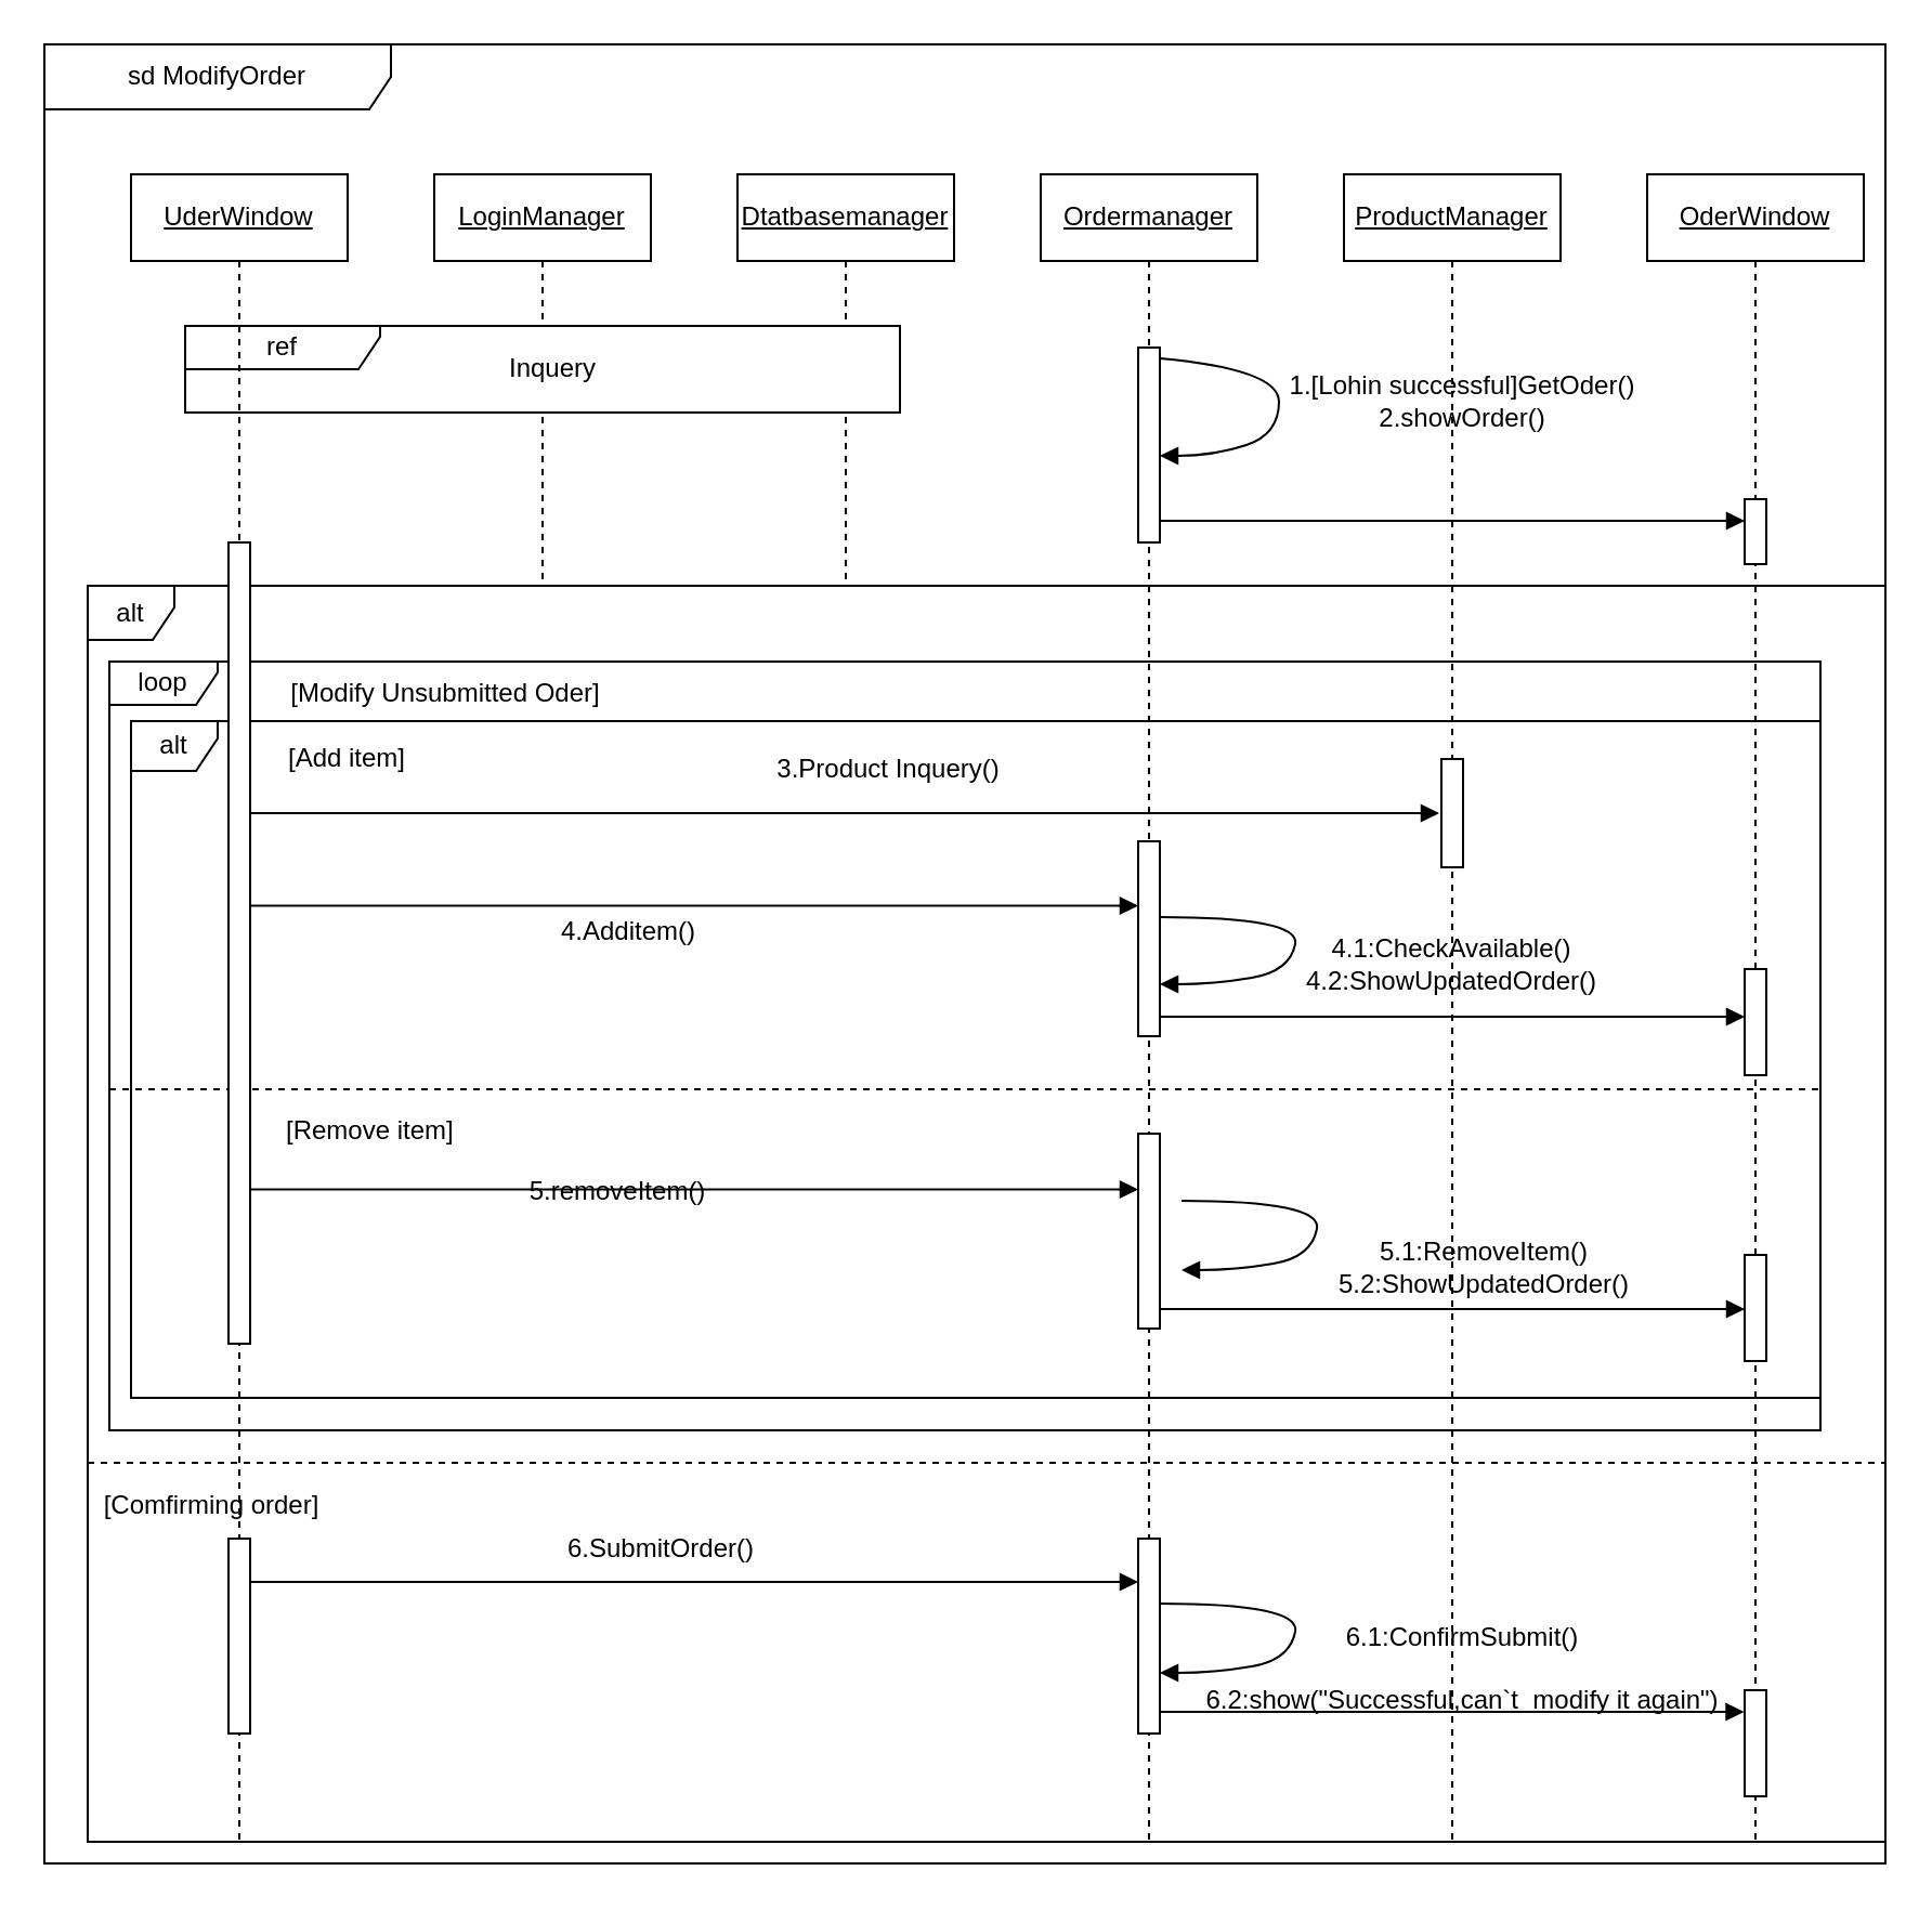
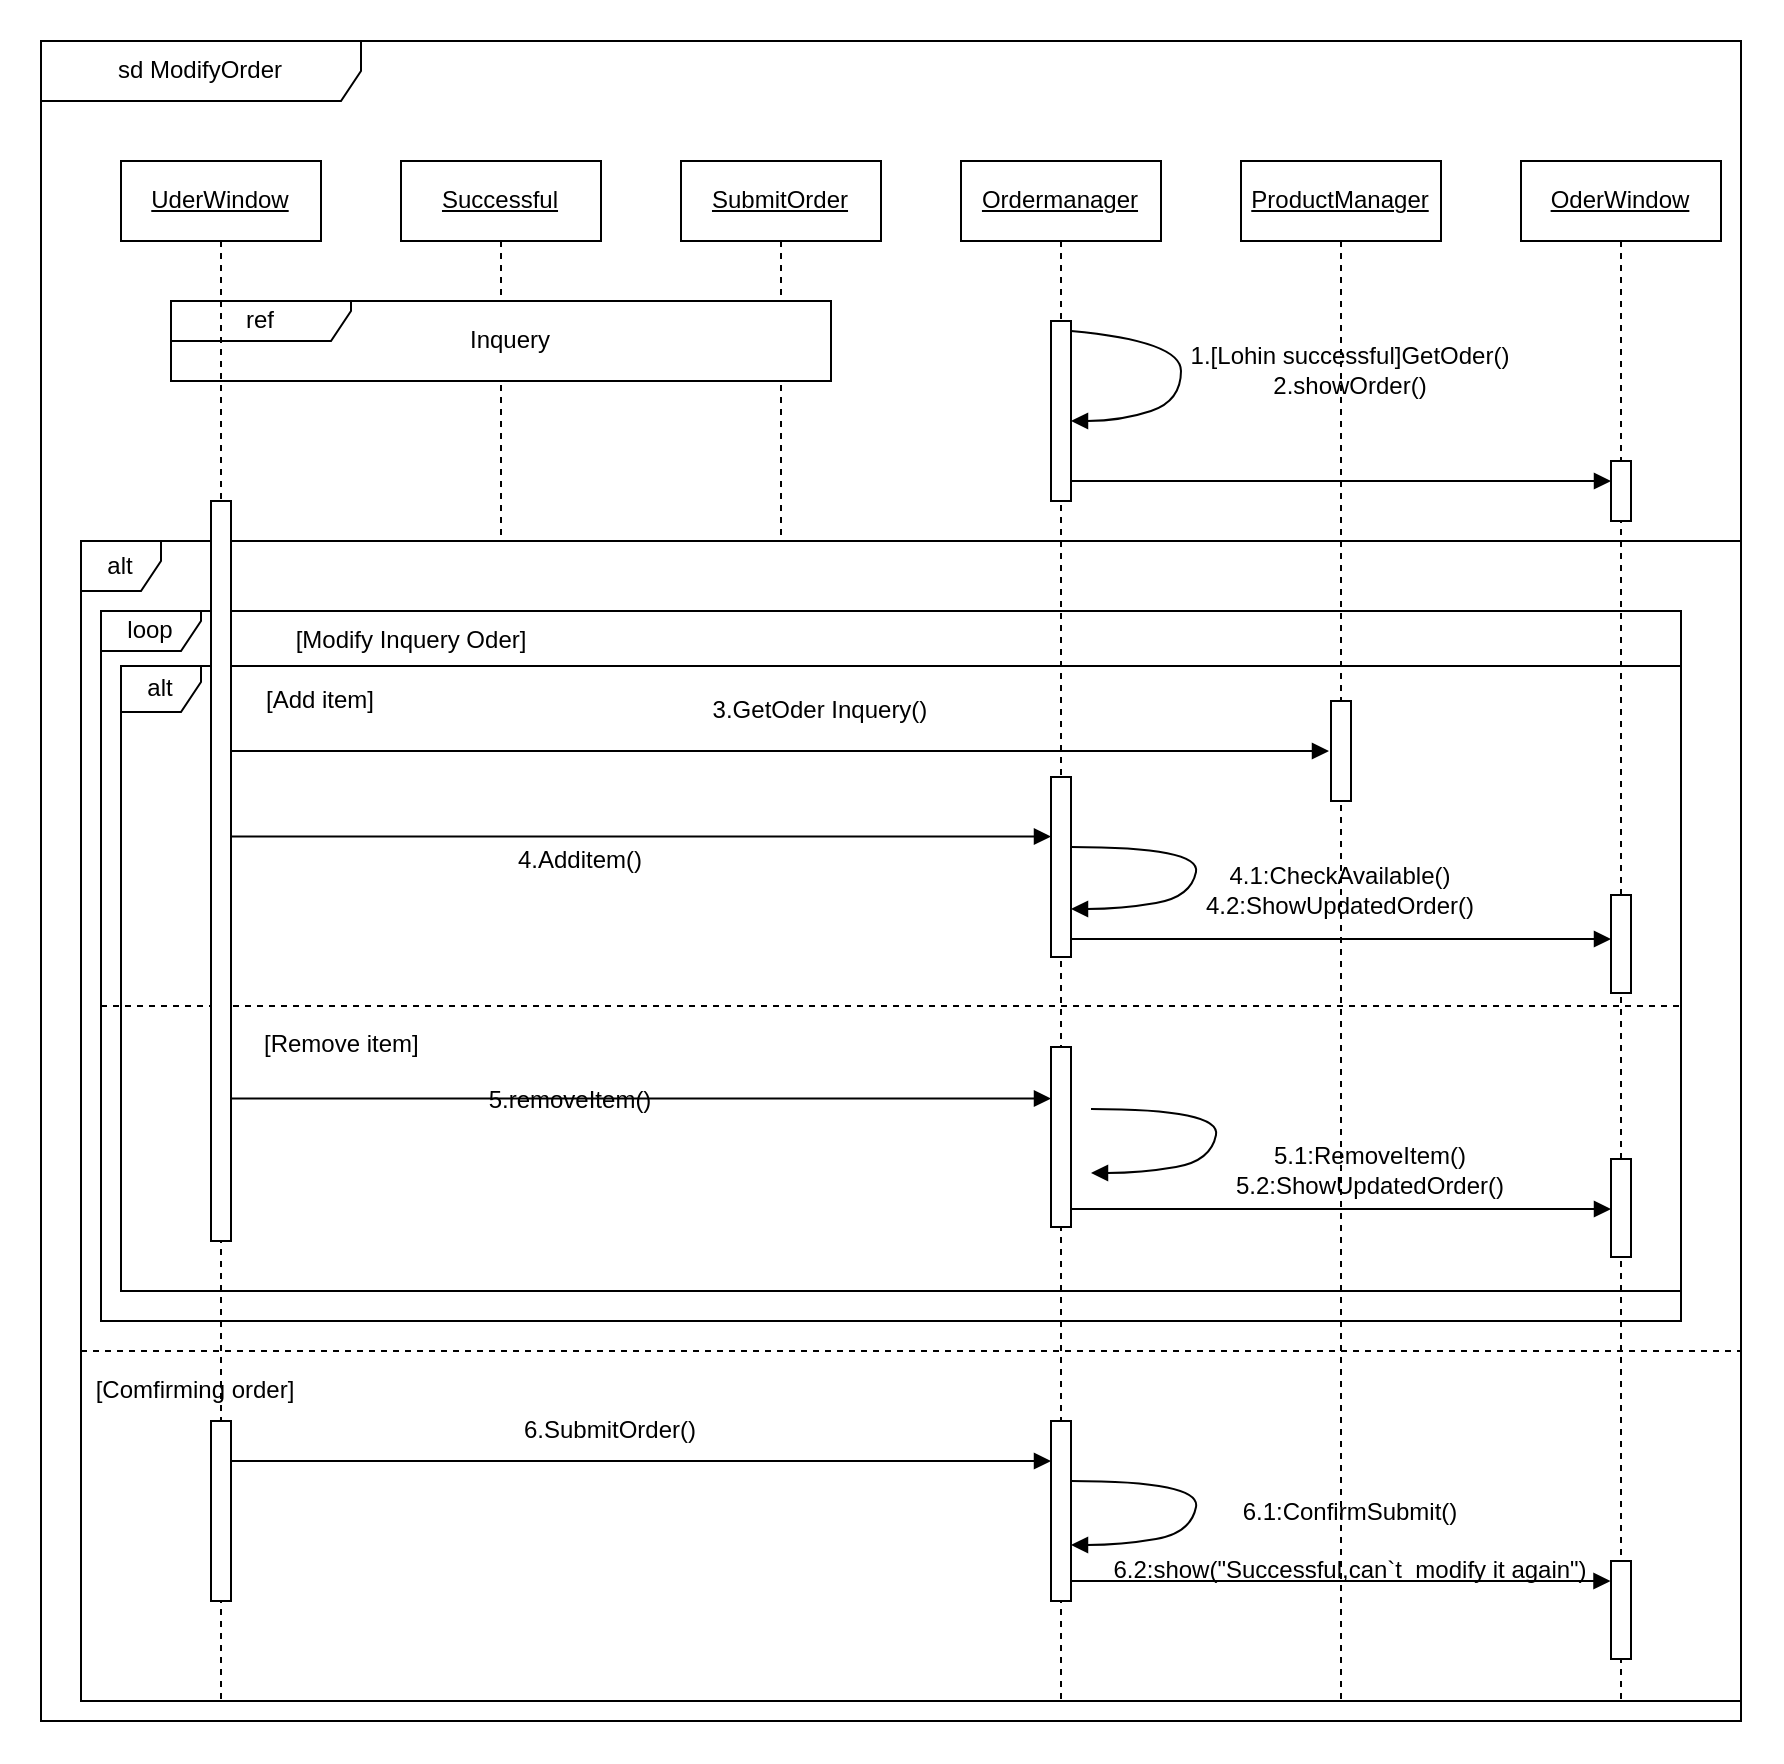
- <mxCell id="3" value="&lt;u&gt;LoginManager&lt;/u&gt;" style="shape=umlLifeline;perimeter=lifelinePerimeter;whiteSpace=wrap;html=1;container=1;dropTarget=0;collapsible=0;recursiveResize=0;outlineConnect=0;portConstraint=eastwest;newEdgeStyle={&quot;edgeStyle&quot;:&quot;elbowEdgeStyle&quot;,&quot;elbow&quot;:&quot;vertical&quot;,&quot;curved&quot;:0,&quot;rounded&quot;:0};" vertex="1" parent="2"><mxGeometry x="180" y="60" width="100" height="300" as="geometry" /></mxCell>
+ <mxCell id="3" value="&lt;u&gt;Successful&lt;/u&gt;" style="shape=umlLifeline;perimeter=lifelinePerimeter;whiteSpace=wrap;html=1;container=1;dropTarget=0;collapsible=0;recursiveResize=0;outlineConnect=0;portConstraint=eastwest;newEdgeStyle={&quot;edgeStyle&quot;:&quot;elbowEdgeStyle&quot;,&quot;elbow&quot;:&quot;vertical&quot;,&quot;curved&quot;:0,&quot;rounded&quot;:0};" vertex="1" parent="2"><mxGeometry x="180" y="60" width="100" height="300" as="geometry" /></mxCell>
- <mxCell id="4" value="&lt;u&gt;Dtatbasemanager&lt;/u&gt;" style="shape=umlLifeline;perimeter=lifelinePerimeter;whiteSpace=wrap;html=1;container=1;dropTarget=0;collapsible=0;recursiveResize=0;outlineConnect=0;portConstraint=eastwest;newEdgeStyle={&quot;edgeStyle&quot;:&quot;elbowEdgeStyle&quot;,&quot;elbow&quot;:&quot;vertical&quot;,&quot;curved&quot;:0,&quot;rounded&quot;:0};" vertex="1" parent="2"><mxGeometry x="320" y="60" width="100" height="300" as="geometry" /></mxCell>
+ <mxCell id="4" value="&lt;u&gt;SubmitOrder&lt;/u&gt;" style="shape=umlLifeline;perimeter=lifelinePerimeter;whiteSpace=wrap;html=1;container=1;dropTarget=0;collapsible=0;recursiveResize=0;outlineConnect=0;portConstraint=eastwest;newEdgeStyle={&quot;edgeStyle&quot;:&quot;elbowEdgeStyle&quot;,&quot;elbow&quot;:&quot;vertical&quot;,&quot;curved&quot;:0,&quot;rounded&quot;:0};" vertex="1" parent="2"><mxGeometry x="320" y="60" width="100" height="300" as="geometry" /></mxCell>
- <mxCell id="18" value="[Modify Unsubmitted Oder]" style="text;html=1;align=center;verticalAlign=middle;resizable=0;points=[];autosize=1;strokeColor=none;fillColor=none;" vertex="1" parent="9"><mxGeometry x="80" y="35" width="170" height="30" as="geometry" /></mxCell>
+ <mxCell id="18" value="[Modify Inquery Oder]" style="text;html=1;align=center;verticalAlign=middle;resizable=0;points=[];autosize=1;strokeColor=none;fillColor=none;" vertex="1" parent="9"><mxGeometry x="80" y="35" width="170" height="30" as="geometry" /></mxCell>
- <mxCell id="21" value="3.Product Inquery()" style="text;html=1;align=center;verticalAlign=middle;whiteSpace=wrap;rounded=0;" vertex="1" parent="9"><mxGeometry x="300" y="70" width="140" height="30" as="geometry" /></mxCell>
+ <mxCell id="21" value="3.GetOder Inquery()" style="text;html=1;align=center;verticalAlign=middle;whiteSpace=wrap;rounded=0;" vertex="1" parent="9"><mxGeometry x="300" y="70" width="140" height="30" as="geometry" /></mxCell>
